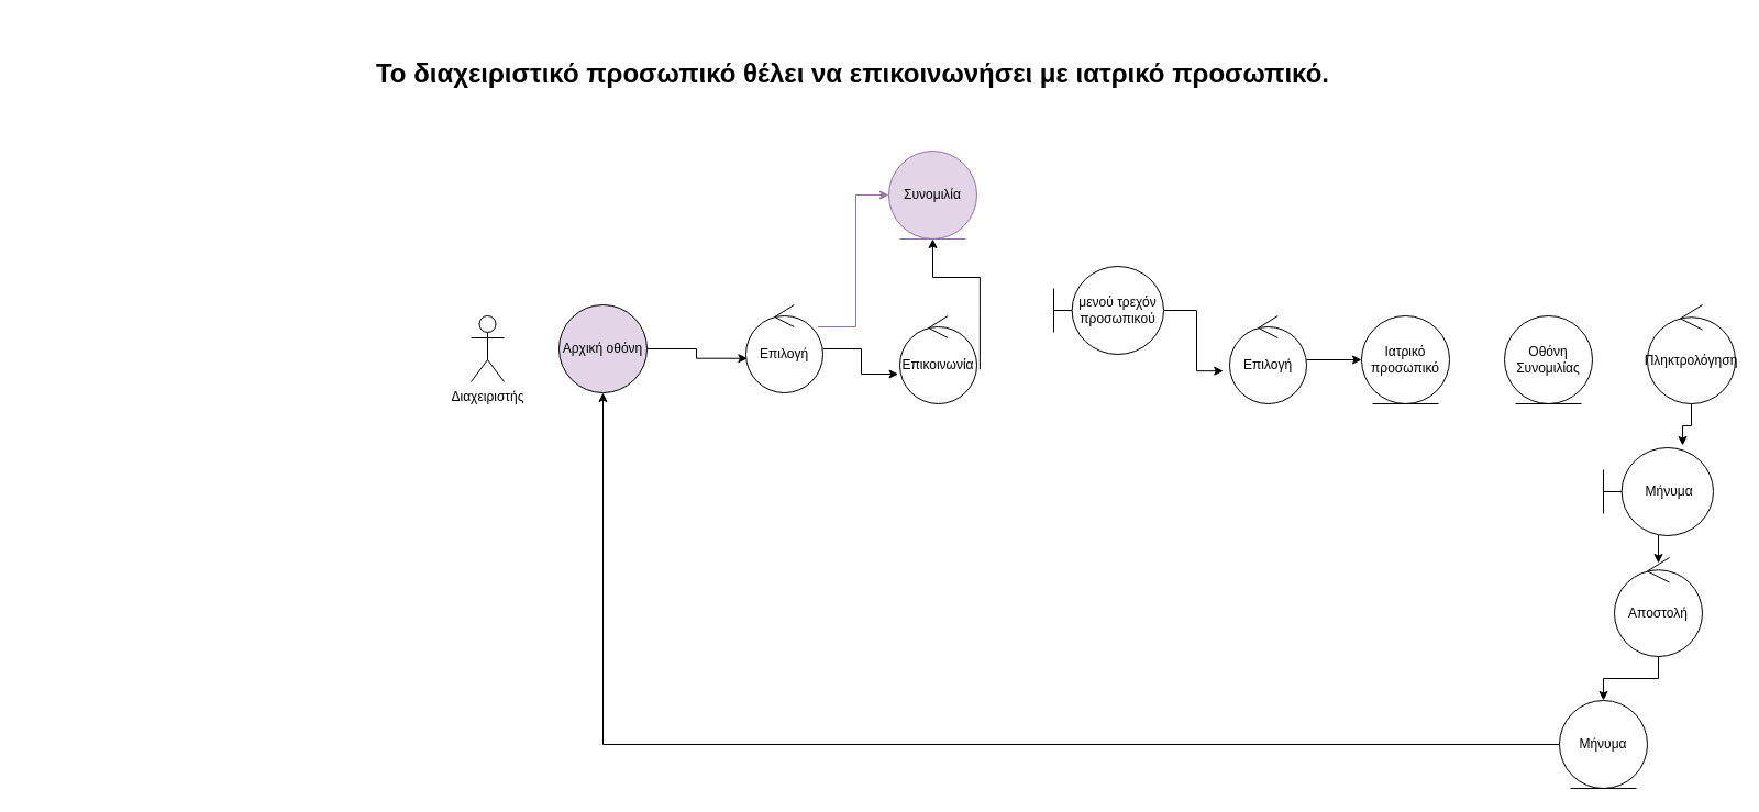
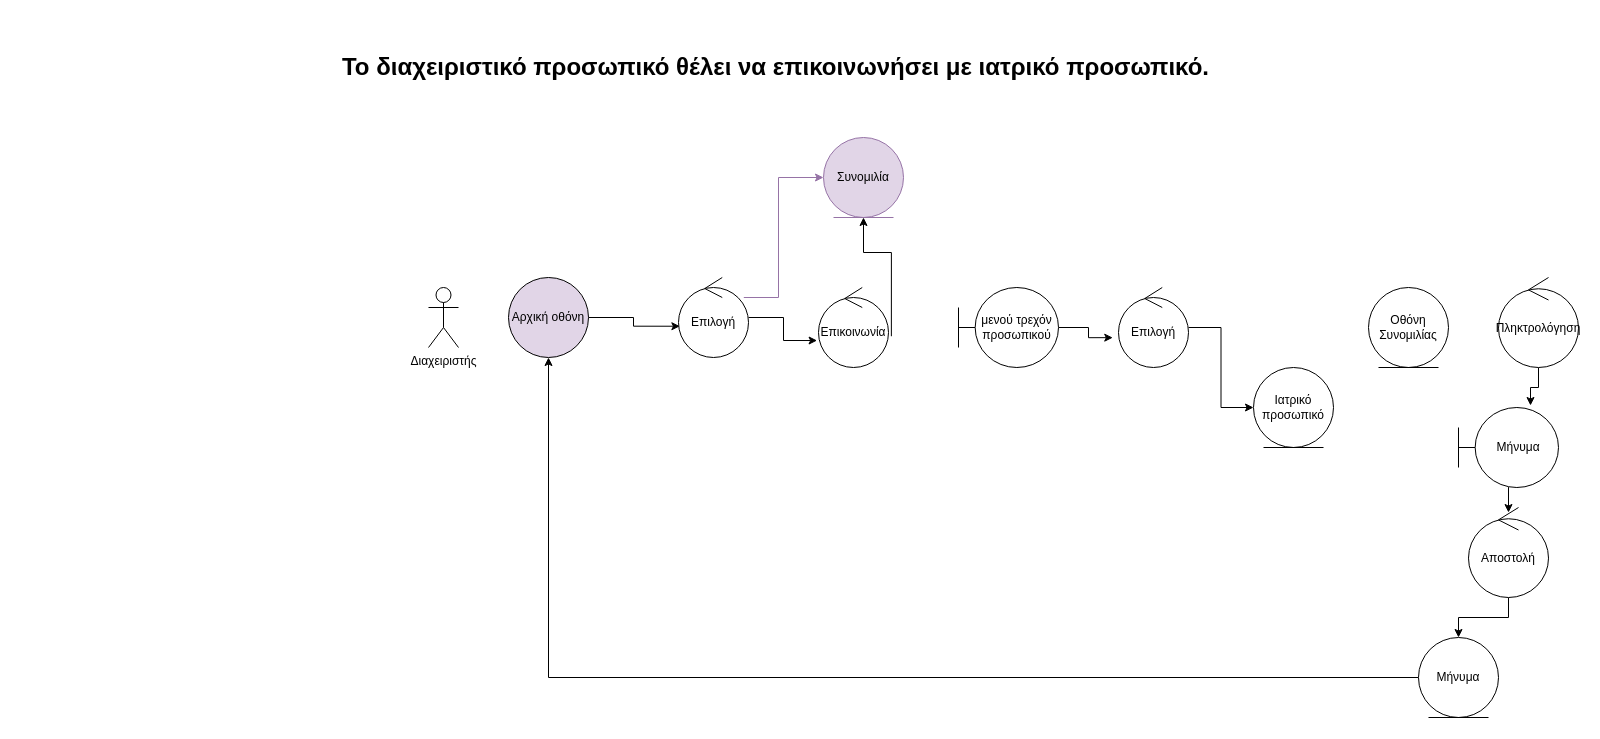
- <mxCell id="21" value="Συνομιλία" style="ellipse;shape=umlEntity;whiteSpace=wrap;html=1;fillColor=#e1d5e7;strokeColor=#9673a6;" parent="1" vertex="1"><mxGeometry x="808" y="110" width="80" height="80" as="geometry" /></mxCell>
+ <mxCell id="21" value="Συνομιλία" style="ellipse;shape=umlEntity;whiteSpace=wrap;html=1;fillColor=#e1d5e7;strokeColor=#9673a6;" parent="1" vertex="1"><mxGeometry x="823" y="110" width="80" height="80" as="geometry" /></mxCell>
- <mxCell id="12" value="μενού τρεχόν προσωπικού" style="shape=umlBoundary;whiteSpace=wrap;html=1;" parent="1" vertex="1"><mxGeometry x="958" y="215" width="100" height="80" as="geometry" /></mxCell>
+ <mxCell id="12" value="μενού τρεχόν προσωπικού" style="shape=umlBoundary;whiteSpace=wrap;html=1;" parent="1" vertex="1"><mxGeometry x="958" y="260" width="100" height="80" as="geometry" /></mxCell>
- <mxCell id="15" value="Ιατρικό προσωπικό" style="ellipse;shape=umlEntity;whiteSpace=wrap;html=1;" parent="1" vertex="1"><mxGeometry x="1238" y="260" width="80" height="80" as="geometry" /></mxCell>
+ <mxCell id="15" value="Ιατρικό προσωπικό" style="ellipse;shape=umlEntity;whiteSpace=wrap;html=1;" parent="1" vertex="1"><mxGeometry x="1253" y="340" width="80" height="80" as="geometry" /></mxCell>
